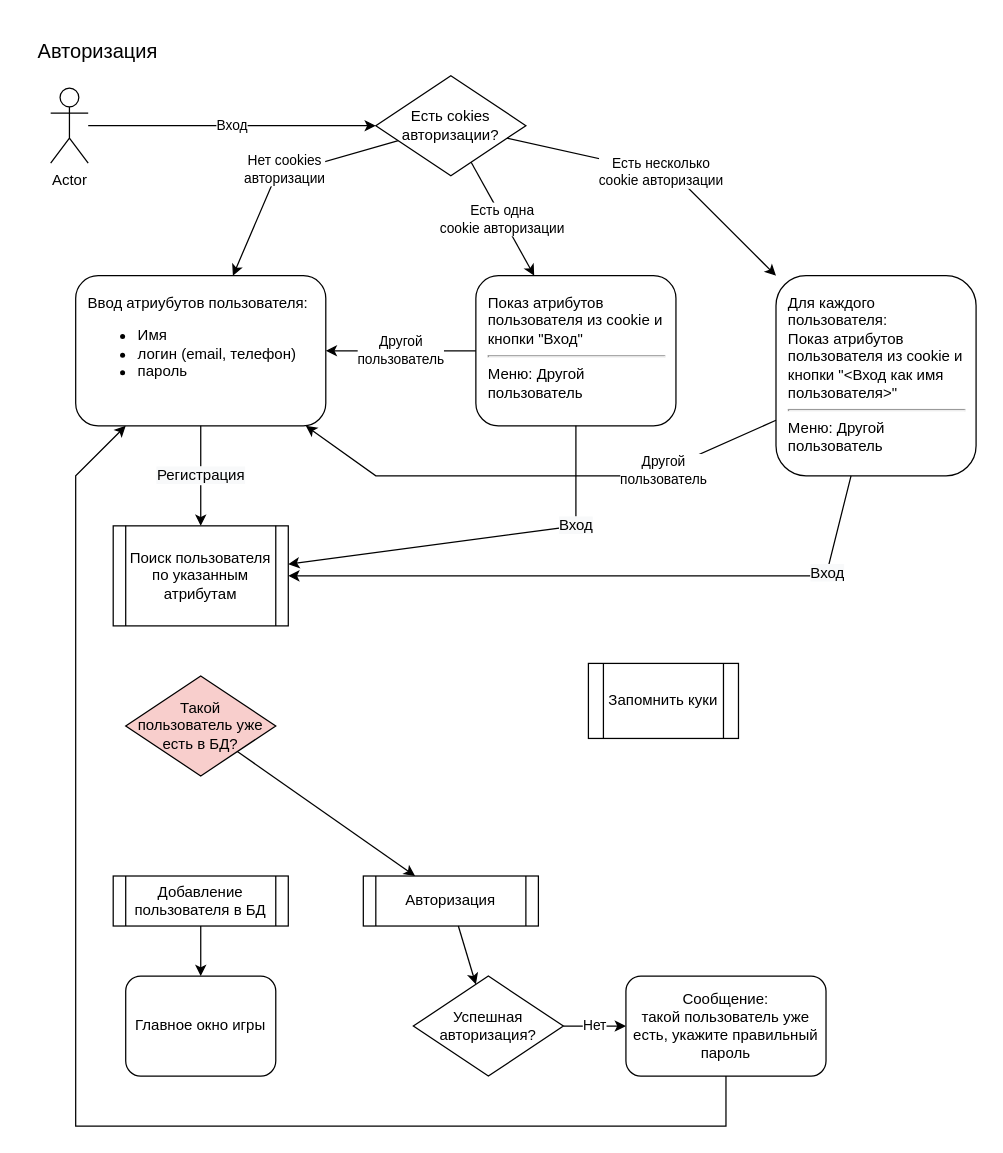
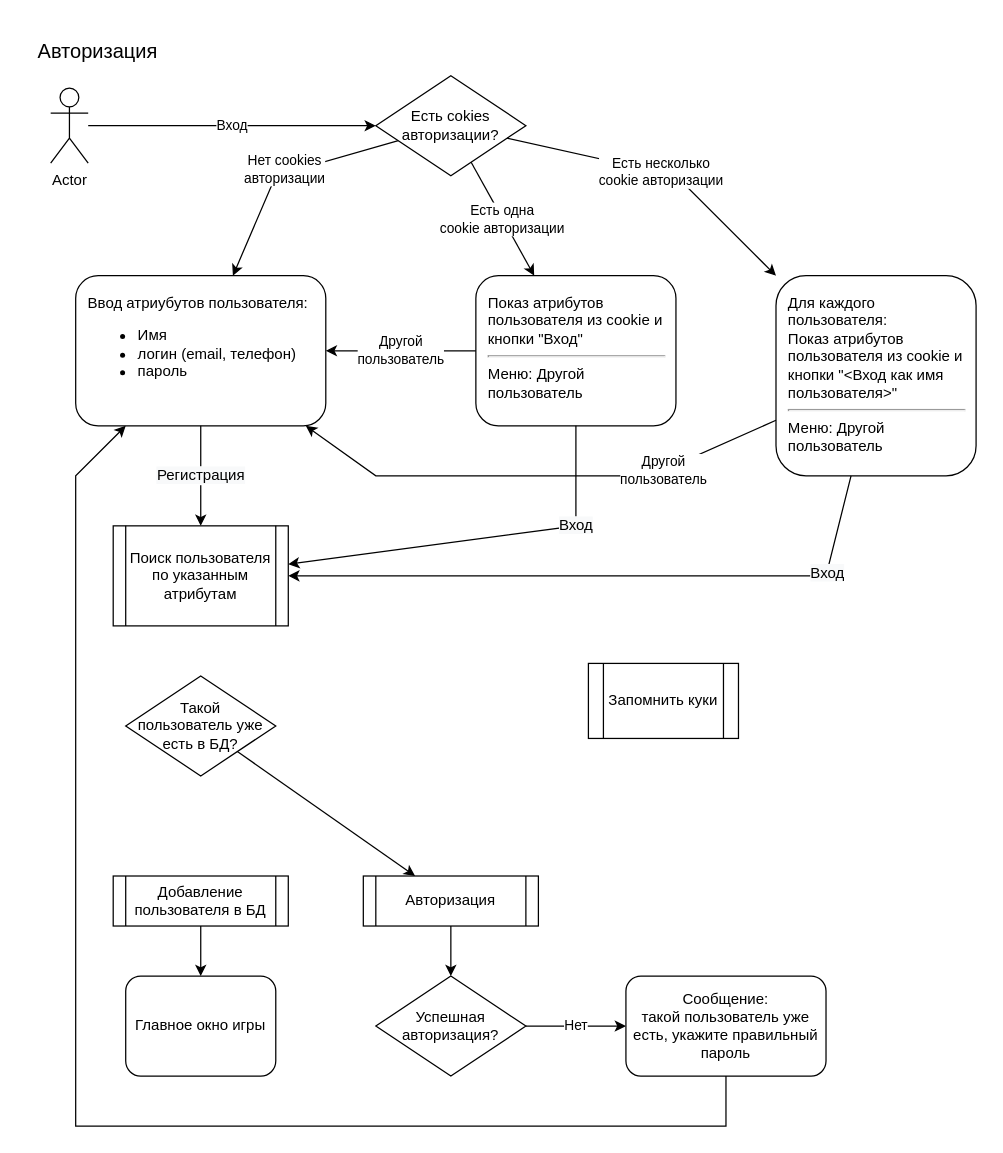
- <mxCell id="14" value="Такой&lt;br&gt;пользователь уже есть в БД?" style="rhombus;whiteSpace=wrap;html=1;fillColor=#f8cecc;" vertex="1" parent="1"><mxGeometry x="100" y="540" width="120" height="80" as="geometry" /></mxCell>
+ <mxCell id="14" value="Такой&lt;br&gt;пользователь уже есть в БД?" style="rhombus;whiteSpace=wrap;html=1;" vertex="1" parent="1"><mxGeometry x="100" y="540" width="120" height="80" as="geometry" /></mxCell>
- <mxCell id="20" value="Успешная авторизация?" style="rhombus;whiteSpace=wrap;html=1;" vertex="1" parent="1"><mxGeometry x="330" y="780" width="120" height="80" as="geometry" /></mxCell>
+ <mxCell id="20" value="Успешная авторизация?" style="rhombus;whiteSpace=wrap;html=1;" vertex="1" parent="1"><mxGeometry x="300" y="780" width="120" height="80" as="geometry" /></mxCell>
